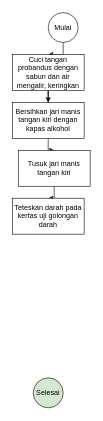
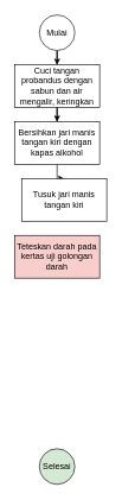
- <mxCell id="3" value="Mulai" style="ellipse;whiteSpace=wrap;html=1;aspect=fixed;" vertex="1" parent="1"><mxGeometry x="80" y="20" width="50" height="50" as="geometry" /></mxCell>
+ <mxCell id="3" value="Mulai" style="ellipse;whiteSpace=wrap;html=1;aspect=fixed;" vertex="1" parent="1"><mxGeometry x="55" y="20" width="50" height="50" as="geometry" /></mxCell>
- <mxCell id="9" value="" style="edgeStyle=orthogonalEdgeStyle;rounded=0;orthogonalLoop=1;jettySize=auto;html=1;" edge="1" parent="1" source="10" target="11"><mxGeometry relative="1" as="geometry" /></mxCell>
- <mxCell id="11" value="Teteskan darah pada kertas uji golongan darah" style="rounded=0;whiteSpace=wrap;html=1;" vertex="1" parent="1"><mxGeometry x="20" y="330" width="120" height="60" as="geometry" /></mxCell>
+ <mxCell id="11" value="Teteskan darah pada kertas uji golongan darah" style="rounded=0;whiteSpace=wrap;html=1;fillColor=#f8cecc;" vertex="1" parent="1"><mxGeometry x="20" y="330" width="120" height="60" as="geometry" /></mxCell>
